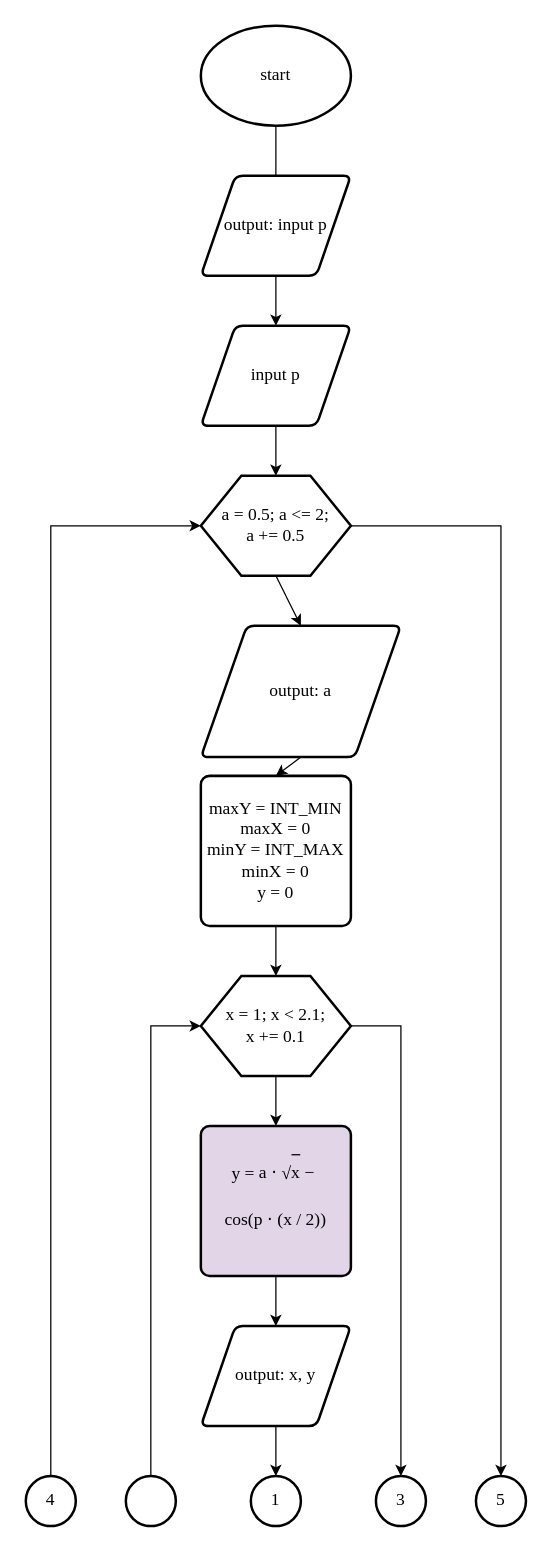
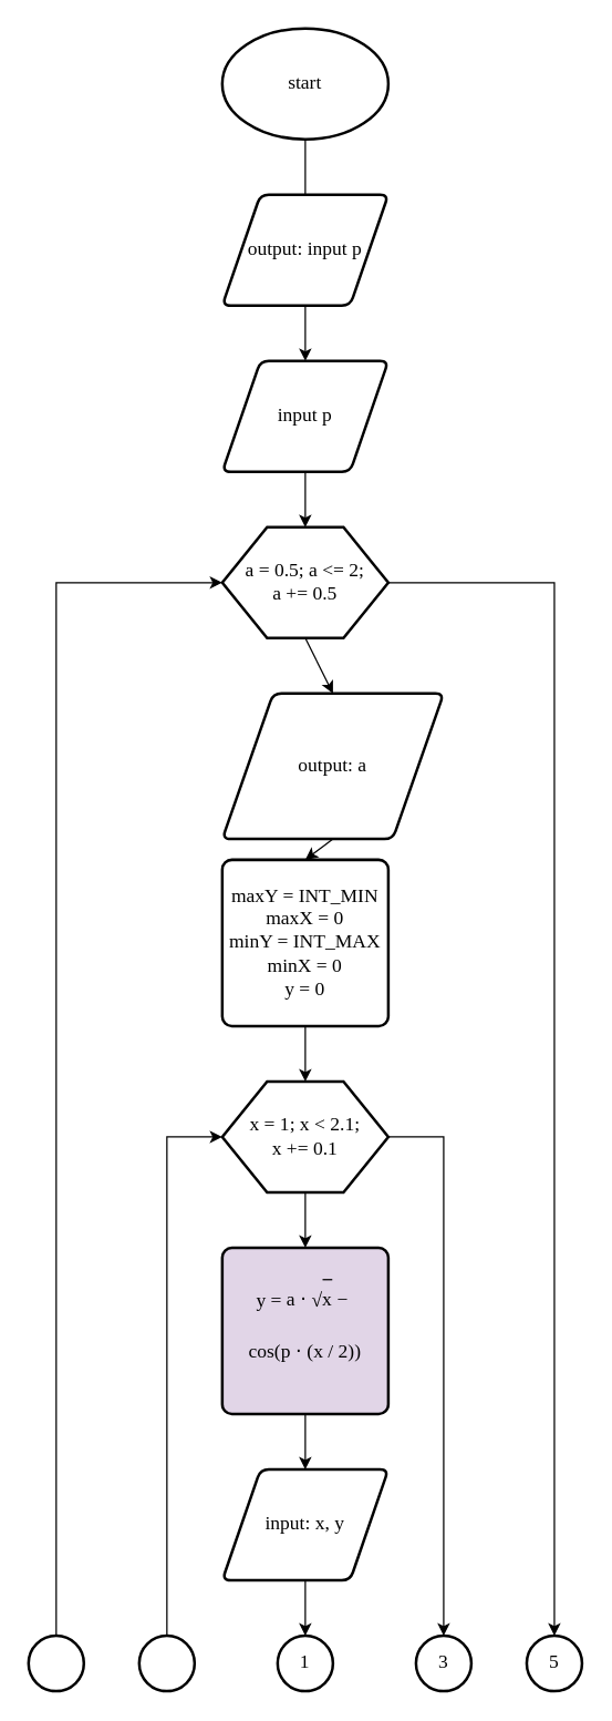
- <mxCell id="10" value="output: x, y" style="shape=parallelogram;html=1;strokeWidth=2;perimeter=parallelogramPerimeter;whiteSpace=wrap;rounded=1;arcSize=12;size=0.23;fontFamily=Times New Roman;fontColor=#000000;fontSize=14;labelBackgroundColor=none;" parent="1" vertex="1"><mxGeometry x="160" y="1060" width="120" height="80" as="geometry" /></mxCell>
+ <mxCell id="10" value="input: x, y" style="shape=parallelogram;html=1;strokeWidth=2;perimeter=parallelogramPerimeter;whiteSpace=wrap;rounded=1;arcSize=12;size=0.23;fontFamily=Times New Roman;fontColor=#000000;fontSize=14;labelBackgroundColor=none;" parent="1" vertex="1"><mxGeometry x="160" y="1060" width="120" height="80" as="geometry" /></mxCell>
- <mxCell id="34" value="&lt;div style=&quot;text-align: start;&quot;&gt;&lt;span style=&quot;background-color: initial; white-space-collapse: preserve;&quot;&gt;4&lt;/span&gt;&lt;/div&gt;" style="text;html=1;align=center;verticalAlign=middle;whiteSpace=wrap;rounded=0;fontSize=14;fontFamily=Times New Roman;fontColor=#000000;labelBackgroundColor=none;" parent="1" vertex="1"><mxGeometry x="20" y="1180" width="40" height="40" as="geometry" /></mxCell>
